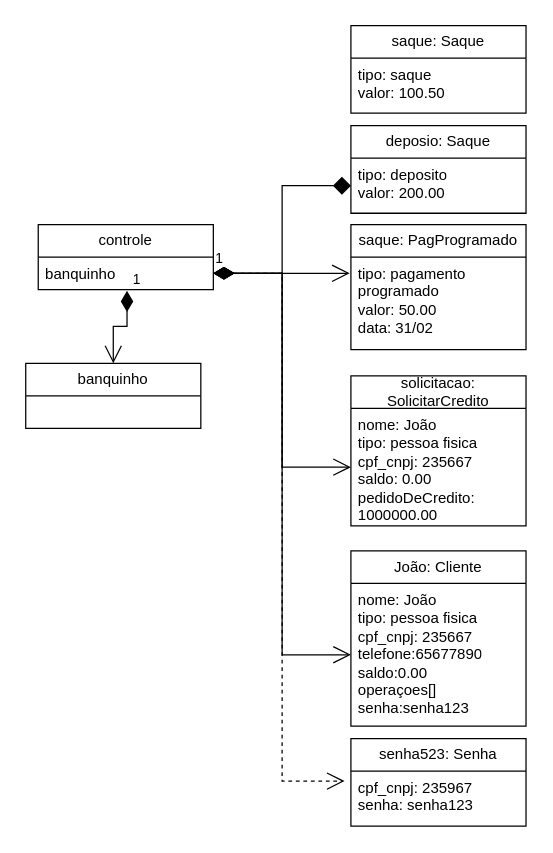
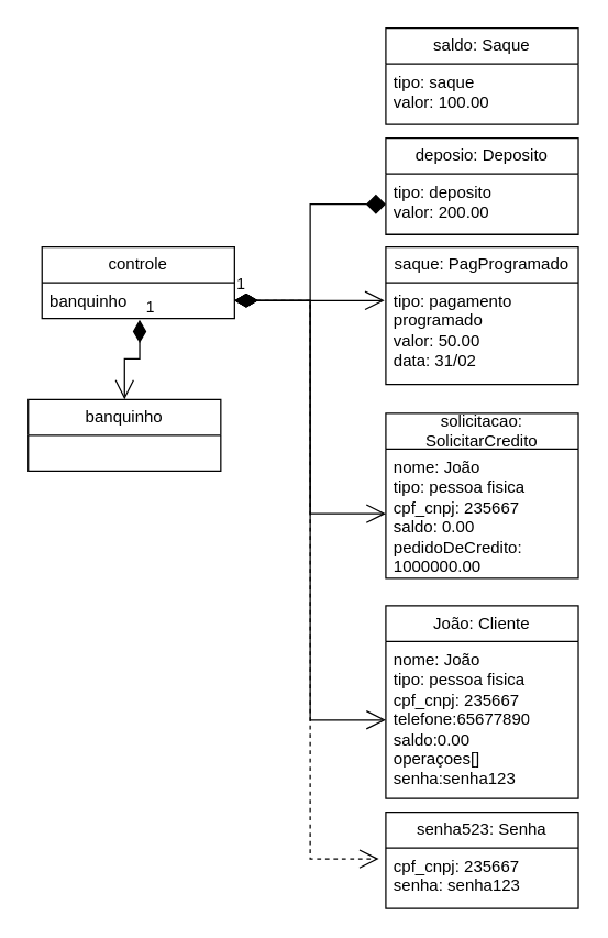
- <mxCell id="3" value="saque: Saque" style="swimlane;fontStyle=0;childLayout=stackLayout;horizontal=1;startSize=26;fillColor=none;horizontalStack=0;resizeParent=1;resizeParentMax=0;resizeLast=0;collapsible=1;marginBottom=0;whiteSpace=wrap;html=1;" parent="1" vertex="1"><mxGeometry x="280" y="20" width="140" height="70" as="geometry" /></mxCell>
+ <mxCell id="3" value="saldo: Saque" style="swimlane;fontStyle=0;childLayout=stackLayout;horizontal=1;startSize=26;fillColor=none;horizontalStack=0;resizeParent=1;resizeParentMax=0;resizeLast=0;collapsible=1;marginBottom=0;whiteSpace=wrap;html=1;" parent="1" vertex="1"><mxGeometry x="280" y="20" width="140" height="70" as="geometry" /></mxCell>
- <mxCell id="4" value="&lt;div&gt;tipo: saque&lt;br&gt;&lt;/div&gt;&lt;div&gt;valor: 100.50&lt;br&gt;&lt;/div&gt;" style="text;strokeColor=none;fillColor=none;align=left;verticalAlign=top;spacingLeft=4;spacingRight=4;overflow=hidden;rotatable=0;points=[[0,0.5],[1,0.5]];portConstraint=eastwest;whiteSpace=wrap;html=1;" parent="3" vertex="1"><mxGeometry y="26" width="140" height="44" as="geometry" /></mxCell>
+ <mxCell id="4" value="&lt;div&gt;tipo: saque&lt;br&gt;&lt;/div&gt;&lt;div&gt;valor: 100.00&lt;br&gt;&lt;/div&gt;" style="text;strokeColor=none;fillColor=none;align=left;verticalAlign=top;spacingLeft=4;spacingRight=4;overflow=hidden;rotatable=0;points=[[0,0.5],[1,0.5]];portConstraint=eastwest;whiteSpace=wrap;html=1;" parent="3" vertex="1"><mxGeometry y="26" width="140" height="44" as="geometry" /></mxCell>
- <mxCell id="5" value="deposio: Saque" style="swimlane;fontStyle=0;childLayout=stackLayout;horizontal=1;startSize=26;fillColor=none;horizontalStack=0;resizeParent=1;resizeParentMax=0;resizeLast=0;collapsible=1;marginBottom=0;whiteSpace=wrap;html=1;" parent="1" vertex="1"><mxGeometry x="280" y="100" width="140" height="70" as="geometry" /></mxCell>
+ <mxCell id="5" value="deposio: Deposito" style="swimlane;fontStyle=0;childLayout=stackLayout;horizontal=1;startSize=26;fillColor=none;horizontalStack=0;resizeParent=1;resizeParentMax=0;resizeLast=0;collapsible=1;marginBottom=0;whiteSpace=wrap;html=1;" parent="1" vertex="1"><mxGeometry x="280" y="100" width="140" height="70" as="geometry" /></mxCell>
- <mxCell id="16" value="&lt;div&gt;cpf_cnpj: 235967&lt;/div&gt;&lt;div&gt;senha: senha123&lt;/div&gt;" style="text;strokeColor=none;fillColor=none;align=left;verticalAlign=top;spacingLeft=4;spacingRight=4;overflow=hidden;rotatable=0;points=[[0,0.5],[1,0.5]];portConstraint=eastwest;whiteSpace=wrap;html=1;" parent="15" vertex="1"><mxGeometry y="26" width="140" height="44" as="geometry" /></mxCell>
+ <mxCell id="16" value="&lt;div&gt;cpf_cnpj: 235667&lt;/div&gt;&lt;div&gt;senha: senha123&lt;/div&gt;" style="text;strokeColor=none;fillColor=none;align=left;verticalAlign=top;spacingLeft=4;spacingRight=4;overflow=hidden;rotatable=0;points=[[0,0.5],[1,0.5]];portConstraint=eastwest;whiteSpace=wrap;html=1;" parent="15" vertex="1"><mxGeometry y="26" width="140" height="44" as="geometry" /></mxCell>
